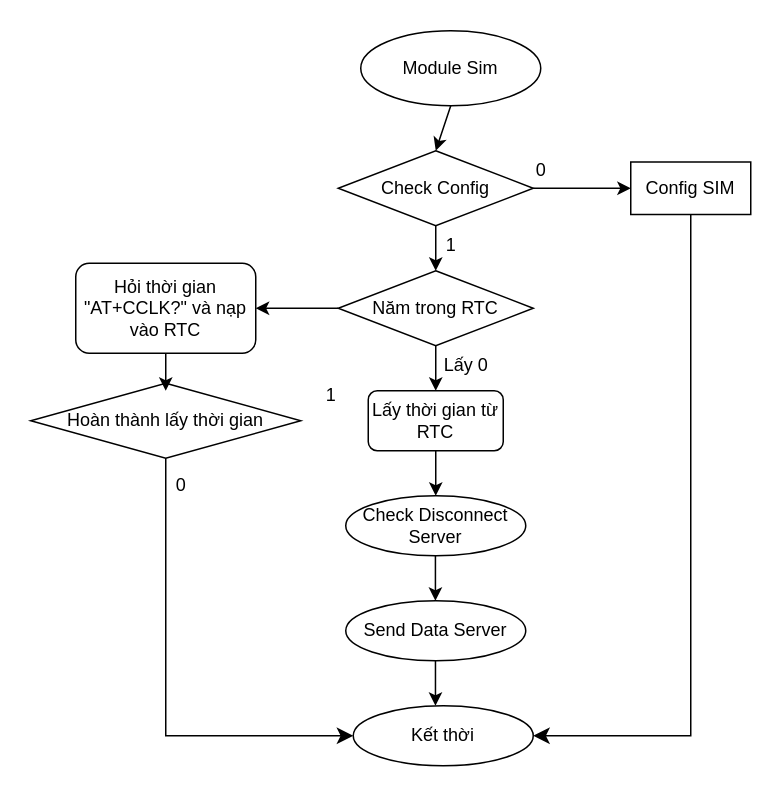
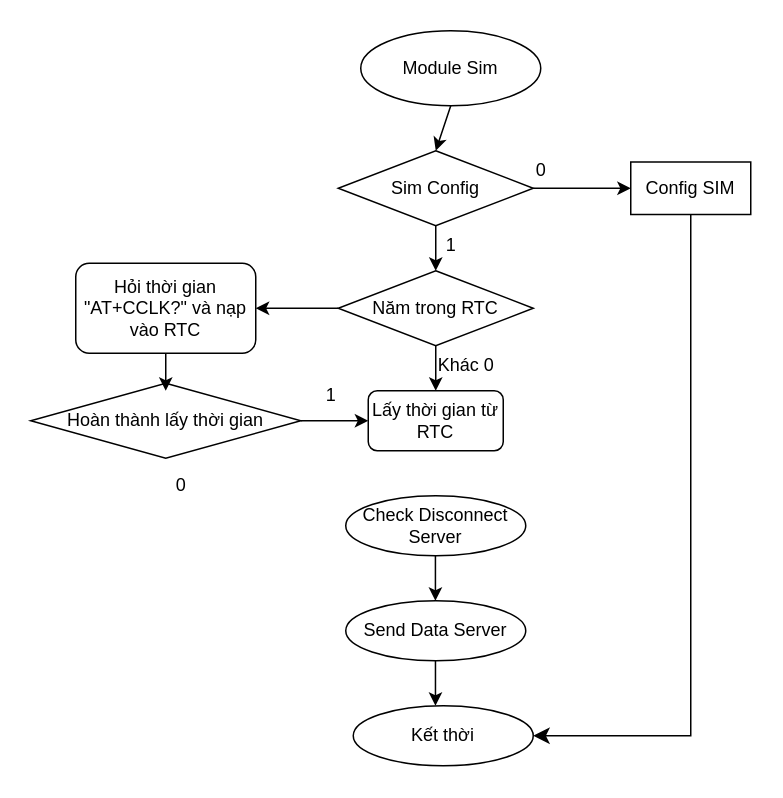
- <mxCell id="4" value="Check Config" style="rhombus;whiteSpace=wrap;html=1;" vertex="1" parent="1"><mxGeometry x="225" y="100" width="130" height="50" as="geometry" /></mxCell>
+ <mxCell id="4" value="Sim Config" style="rhombus;whiteSpace=wrap;html=1;" vertex="1" parent="1"><mxGeometry x="225" y="100" width="130" height="50" as="geometry" /></mxCell>
- <mxCell id="19" value="Lấy 0" style="text;html=1;align=center;verticalAlign=middle;resizable=0;points=[];autosize=1;strokeColor=none;fillColor=none;" vertex="1" parent="1"><mxGeometry x="280" y="228" width="60" height="30" as="geometry" /></mxCell>
+ <mxCell id="19" value="Khác 0" style="text;html=1;align=center;verticalAlign=middle;resizable=0;points=[];autosize=1;strokeColor=none;fillColor=none;" vertex="1" parent="1"><mxGeometry x="280" y="228" width="60" height="30" as="geometry" /></mxCell>
+ <mxCell id="24" value="" style="edgeStyle=none;orthogonalLoop=1;jettySize=auto;html=1;rounded=0;exitX=1;exitY=0.5;exitDx=0;exitDy=0;entryX=0;entryY=0.5;entryDx=0;entryDy=0;" edge="1" parent="1" source="22" target="17"><mxGeometry width="100" relative="1" as="geometry"><mxPoint x="180" y="250" as="sourcePoint" /><mxPoint x="280" y="250" as="targetPoint" /><Array as="points" /></mxGeometry></mxCell>
- <mxCell id="18" value="" style="edgeStyle=none;orthogonalLoop=1;jettySize=auto;html=1;rounded=0;exitX=0.5;exitY=1;exitDx=0;exitDy=0;entryX=0.5;entryY=0;entryDx=0;entryDy=0;" edge="1" parent="1" source="17" target="7"><mxGeometry width="100" relative="1" as="geometry"><mxPoint x="240" y="320" as="sourcePoint" /><mxPoint x="340" y="320" as="targetPoint" /><Array as="points" /></mxGeometry></mxCell>
- <mxCell id="25" value="" style="edgeStyle=segmentEdgeStyle;endArrow=classic;html=1;curved=0;rounded=0;endSize=8;startSize=8;sourcePerimeterSpacing=0;targetPerimeterSpacing=0;exitX=0.5;exitY=1;exitDx=0;exitDy=0;entryX=0;entryY=0.5;entryDx=0;entryDy=0;" edge="1" parent="1" source="22" target="10"><mxGeometry width="100" relative="1" as="geometry"><mxPoint x="60" y="370" as="sourcePoint" /><mxPoint x="160" y="410" as="targetPoint" /><Array as="points"><mxPoint x="110" y="490" /></Array></mxGeometry></mxCell>
